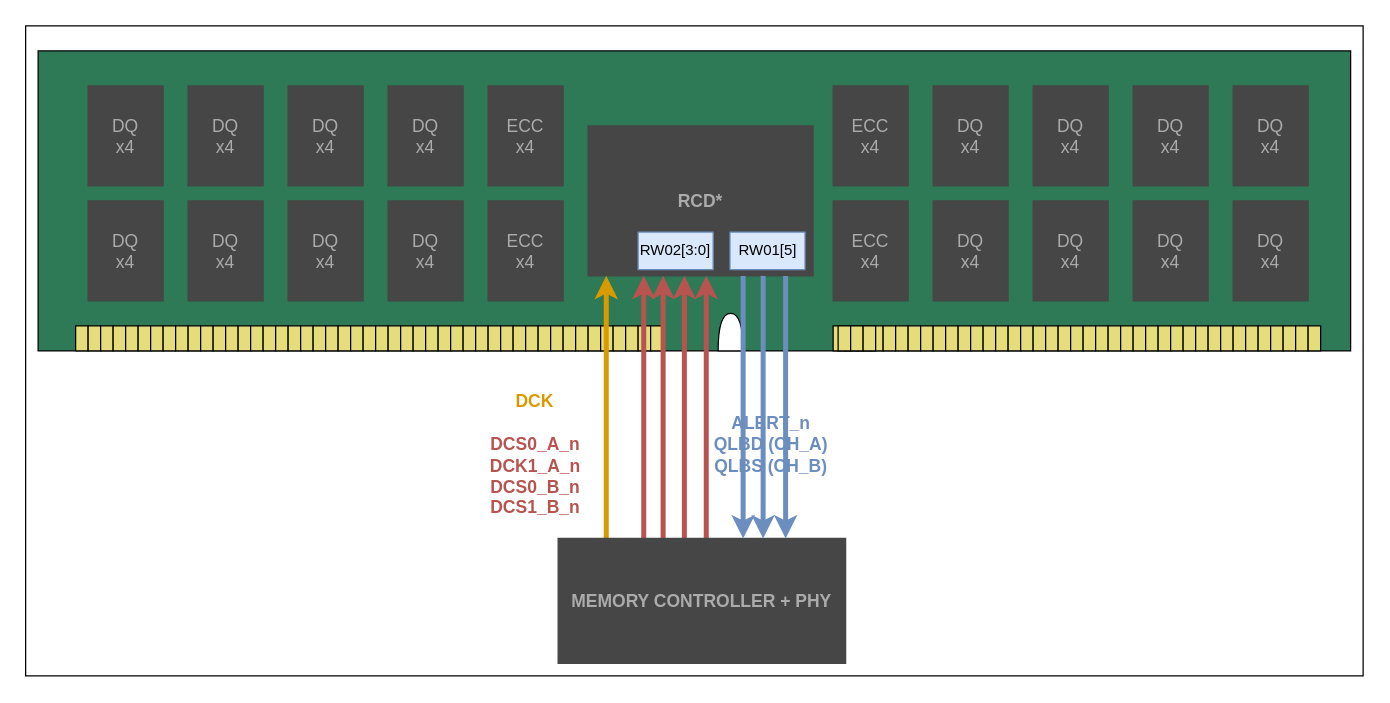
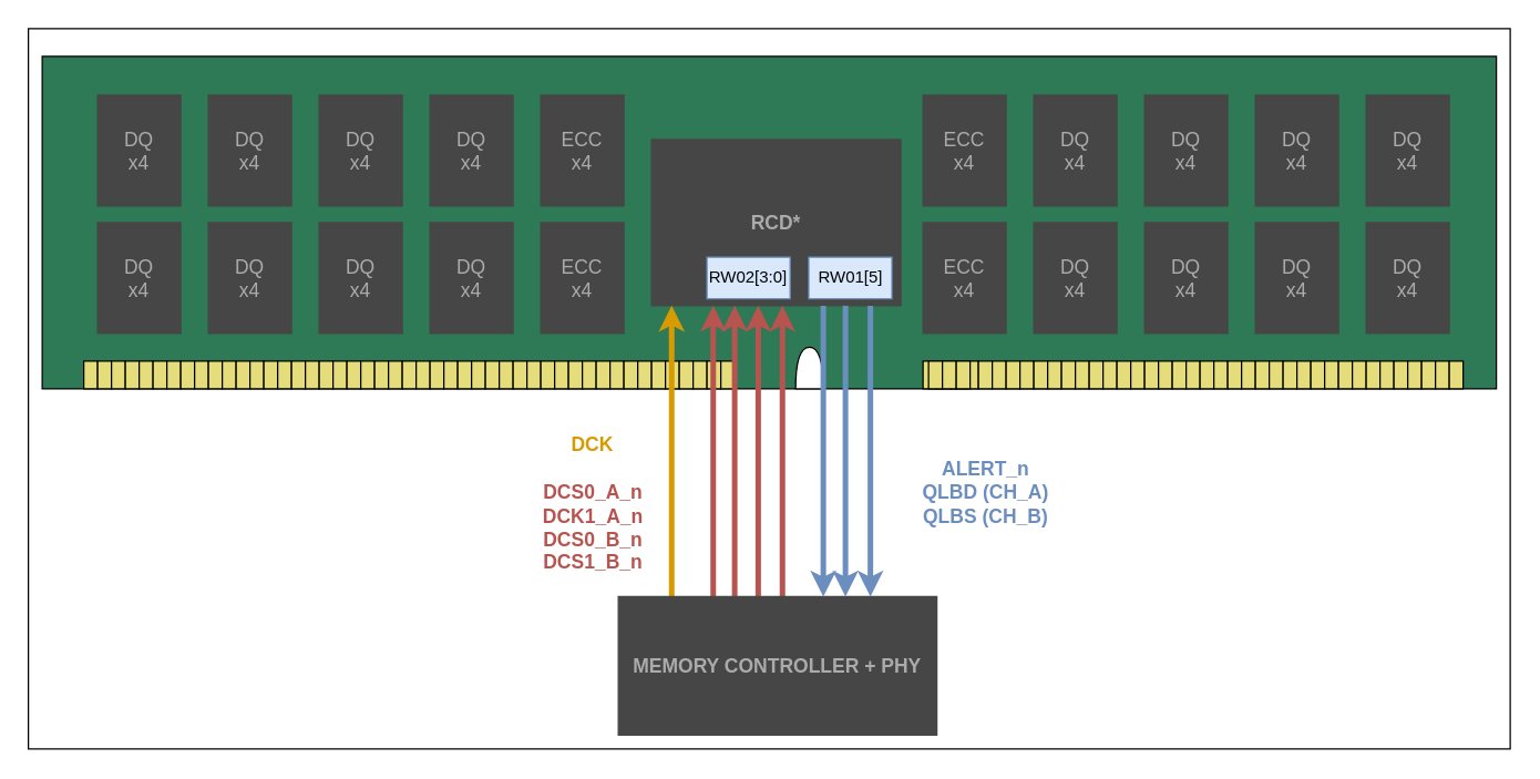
- <mxCell id="124" value="ALERT_n&lt;div&gt;QLBD (CH_A)&lt;/div&gt;&lt;div&gt;QLBS (CH_B)&lt;/div&gt;" style="text;html=1;align=center;verticalAlign=middle;whiteSpace=wrap;rounded=0;fontColor=#6c8ebf;fontStyle=1;fontSize=14;" vertex="1" parent="1"><mxGeometry x="548.5" y="330" width="135" height="50" as="geometry" /></mxCell>
+ <mxCell id="124" value="ALERT_n&lt;div&gt;QLBD (CH_A)&lt;/div&gt;&lt;div&gt;QLBS (CH_B)&lt;/div&gt;" style="text;html=1;align=center;verticalAlign=middle;whiteSpace=wrap;rounded=0;fontColor=#6c8ebf;fontStyle=1;fontSize=14;" vertex="1" parent="1"><mxGeometry x="643.5" y="330" width="135" height="50" as="geometry" /></mxCell>
